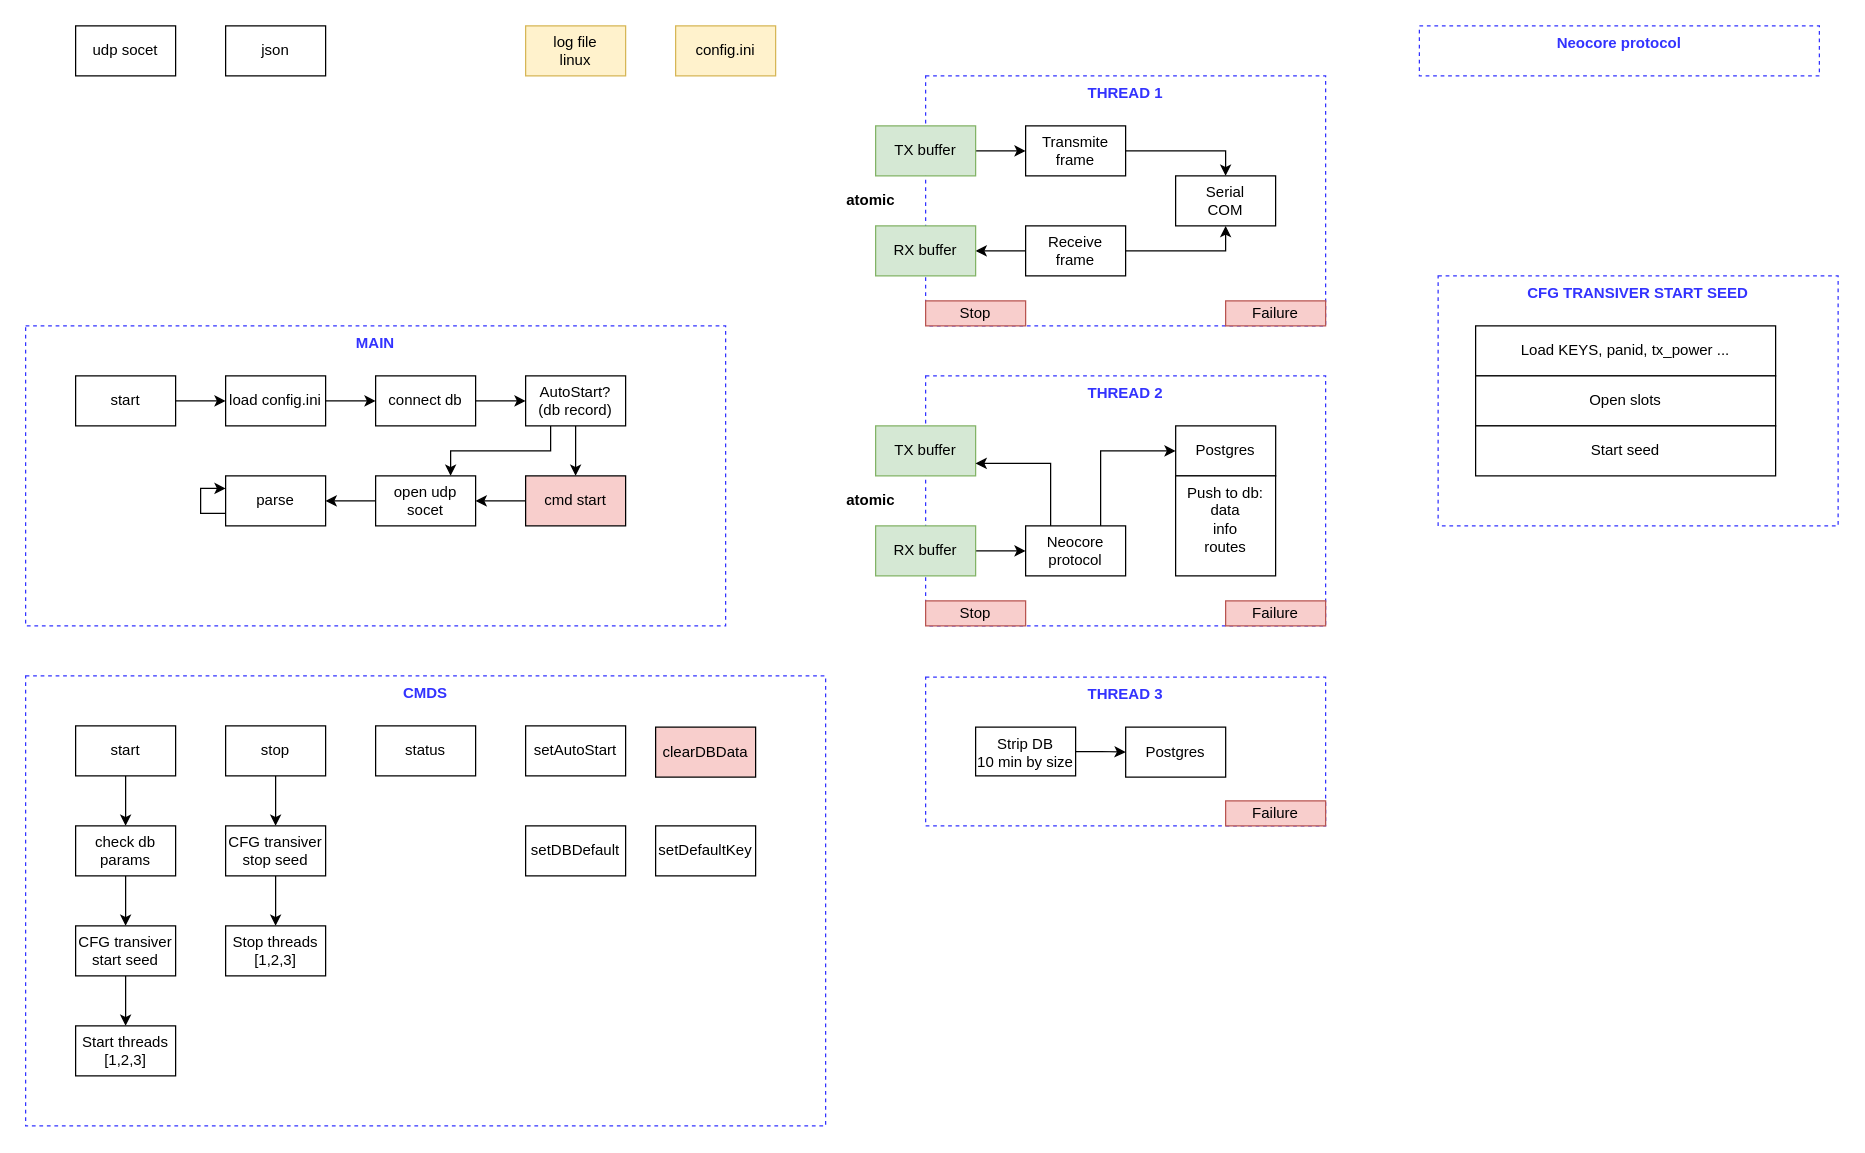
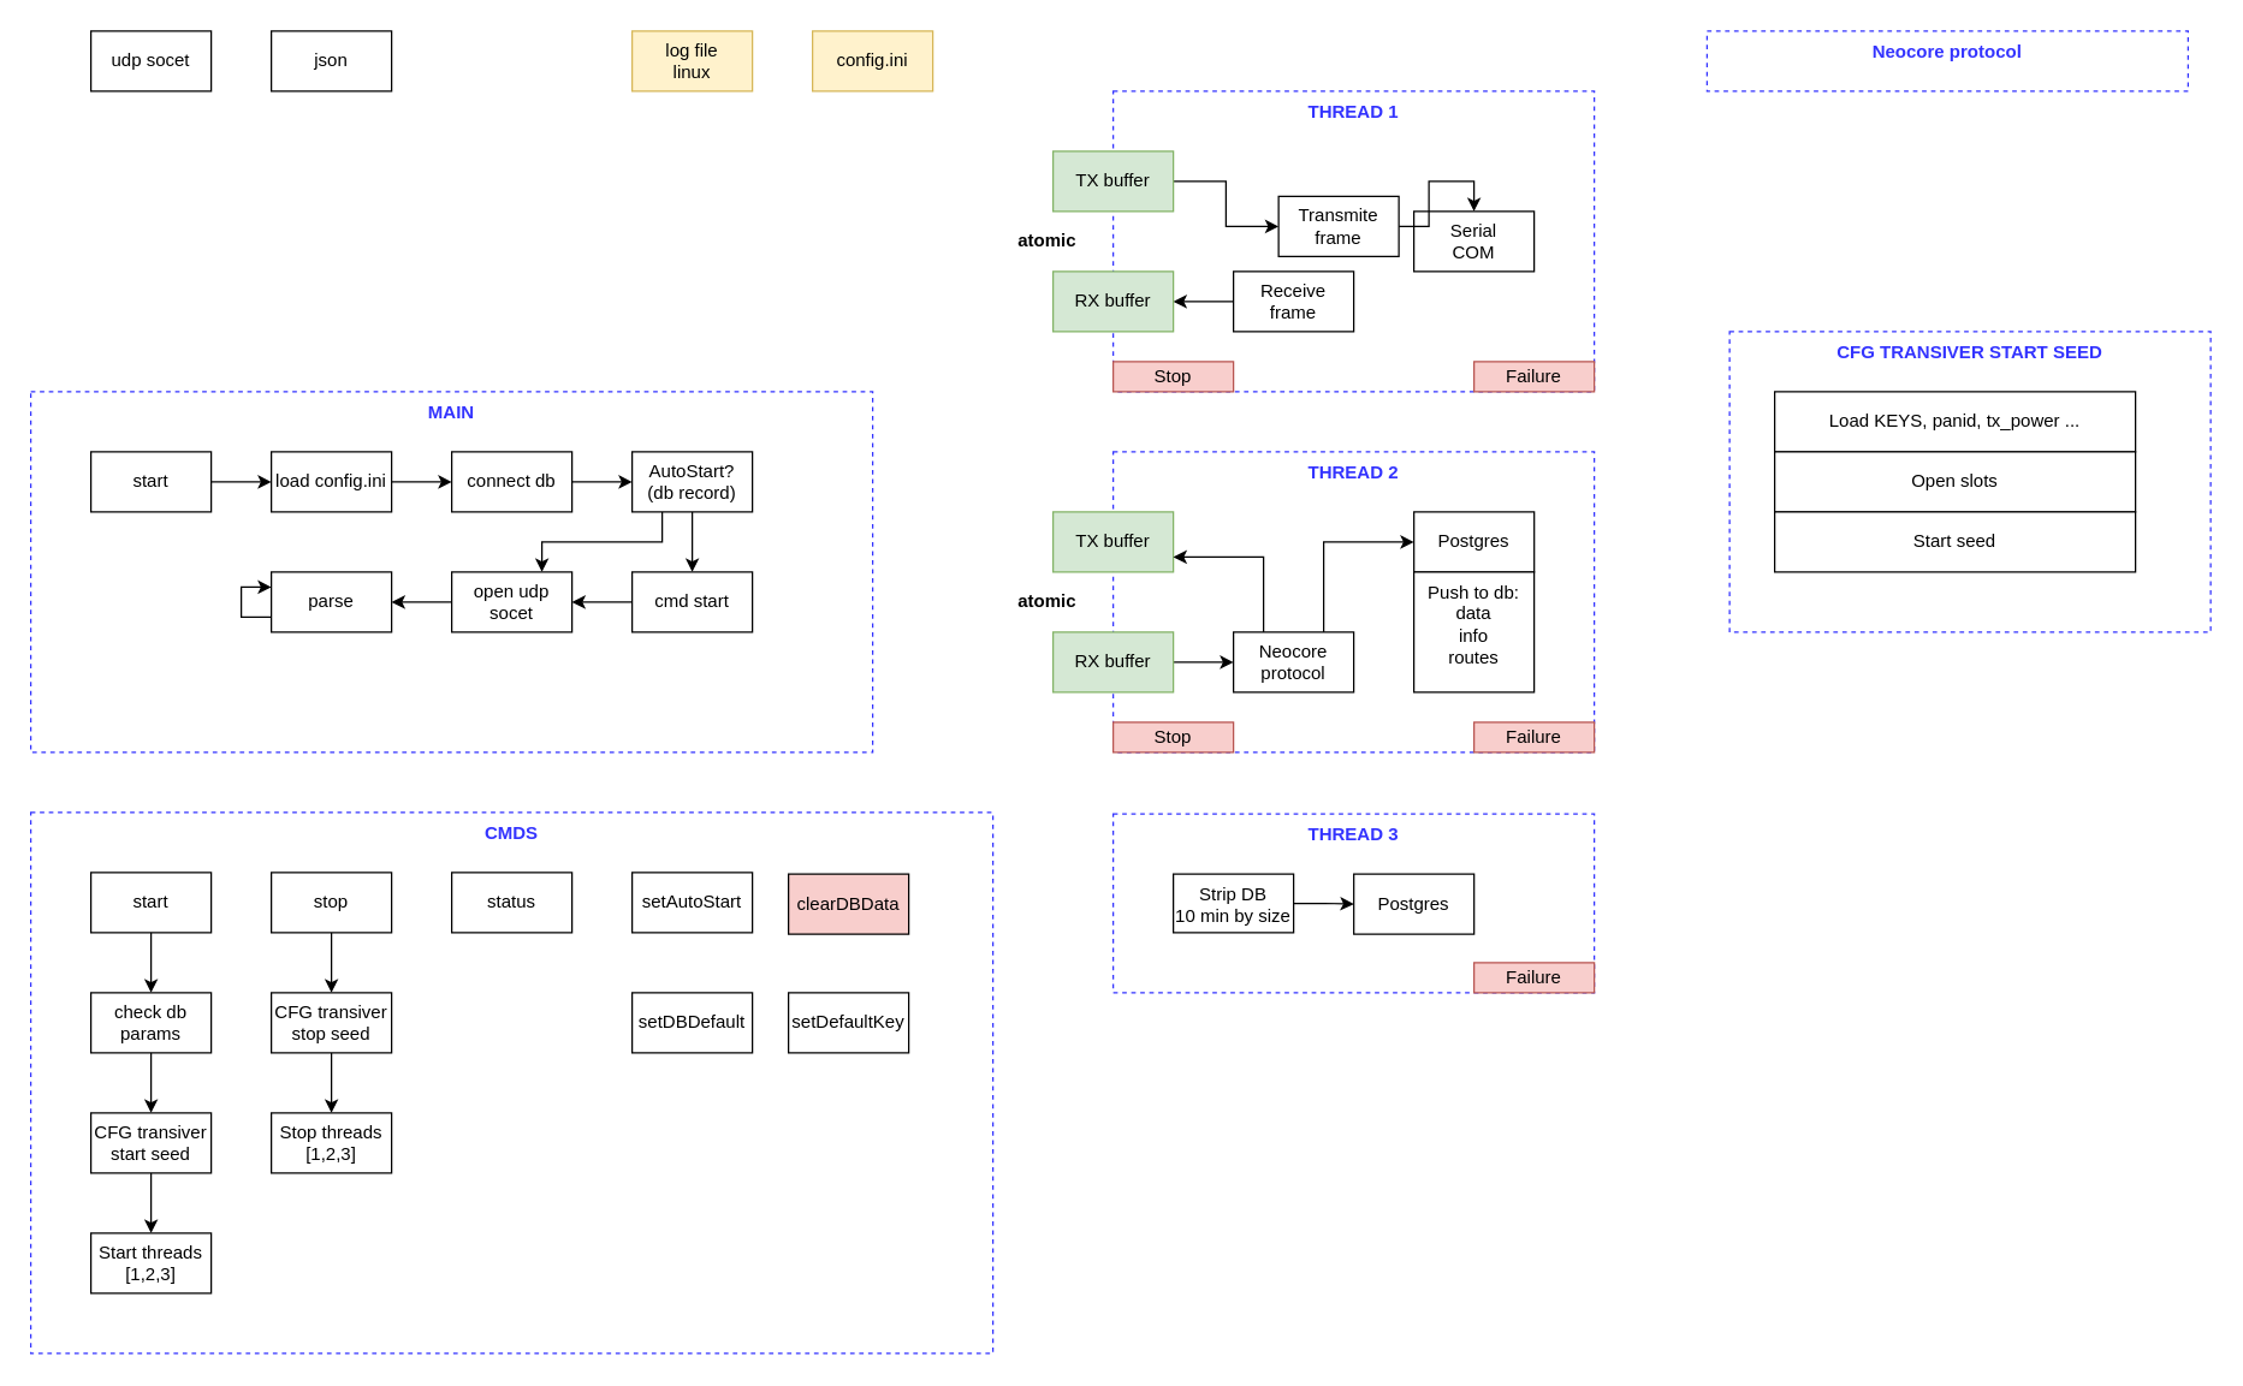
- <mxCell id="10" value="Transmite&lt;br&gt;frame" style="rounded=0;whiteSpace=wrap;html=1;" vertex="1" parent="1"><mxGeometry x="820" y="100" width="80" height="40" as="geometry" /></mxCell>
+ <mxCell id="10" value="Transmite&lt;br&gt;frame" style="rounded=0;whiteSpace=wrap;html=1;" vertex="1" parent="1"><mxGeometry x="850" y="130" width="80" height="40" as="geometry" /></mxCell>
- <mxCell id="11" style="edgeStyle=orthogonalEdgeStyle;rounded=0;orthogonalLoop=1;jettySize=auto;html=1;exitX=1;exitY=0.5;exitDx=0;exitDy=0;entryX=0.5;entryY=1;entryDx=0;entryDy=0;" edge="1" parent="1" source="13" target="4"><mxGeometry relative="1" as="geometry" /></mxCell>
- <mxCell id="62" value="cmd start" style="rounded=0;whiteSpace=wrap;html=1;fillColor=#f8cecc;" vertex="1" parent="1"><mxGeometry x="420" y="380" width="80" height="40" as="geometry" /></mxCell>
+ <mxCell id="62" value="cmd start" style="rounded=0;whiteSpace=wrap;html=1;" vertex="1" parent="1"><mxGeometry x="420" y="380" width="80" height="40" as="geometry" /></mxCell>
